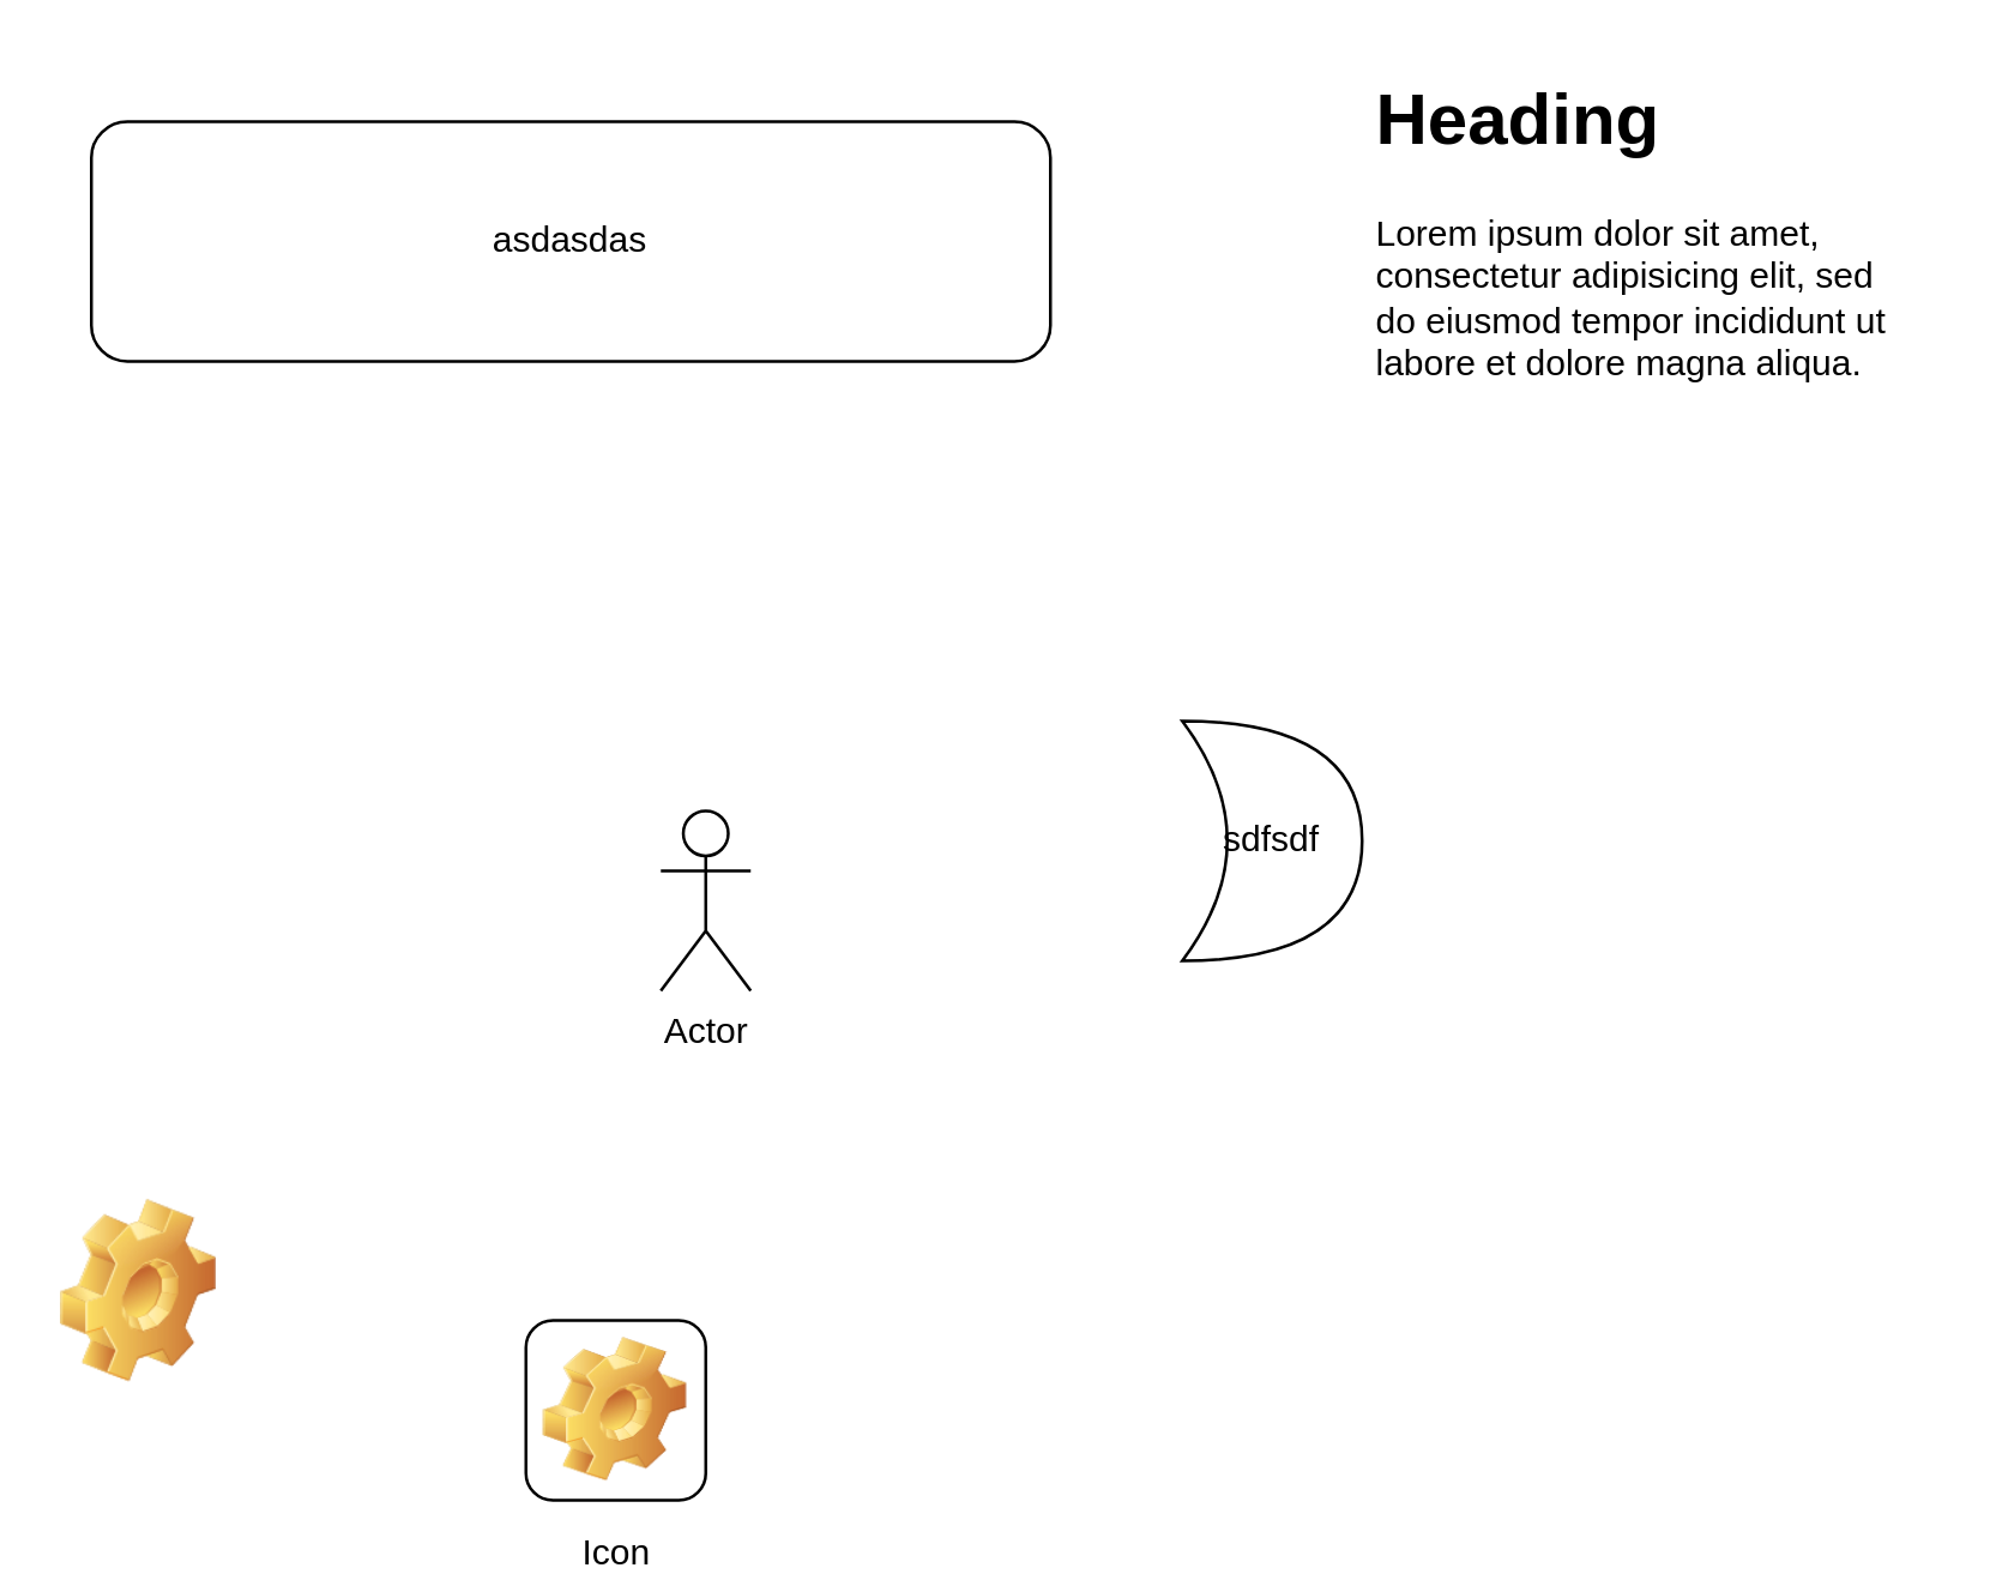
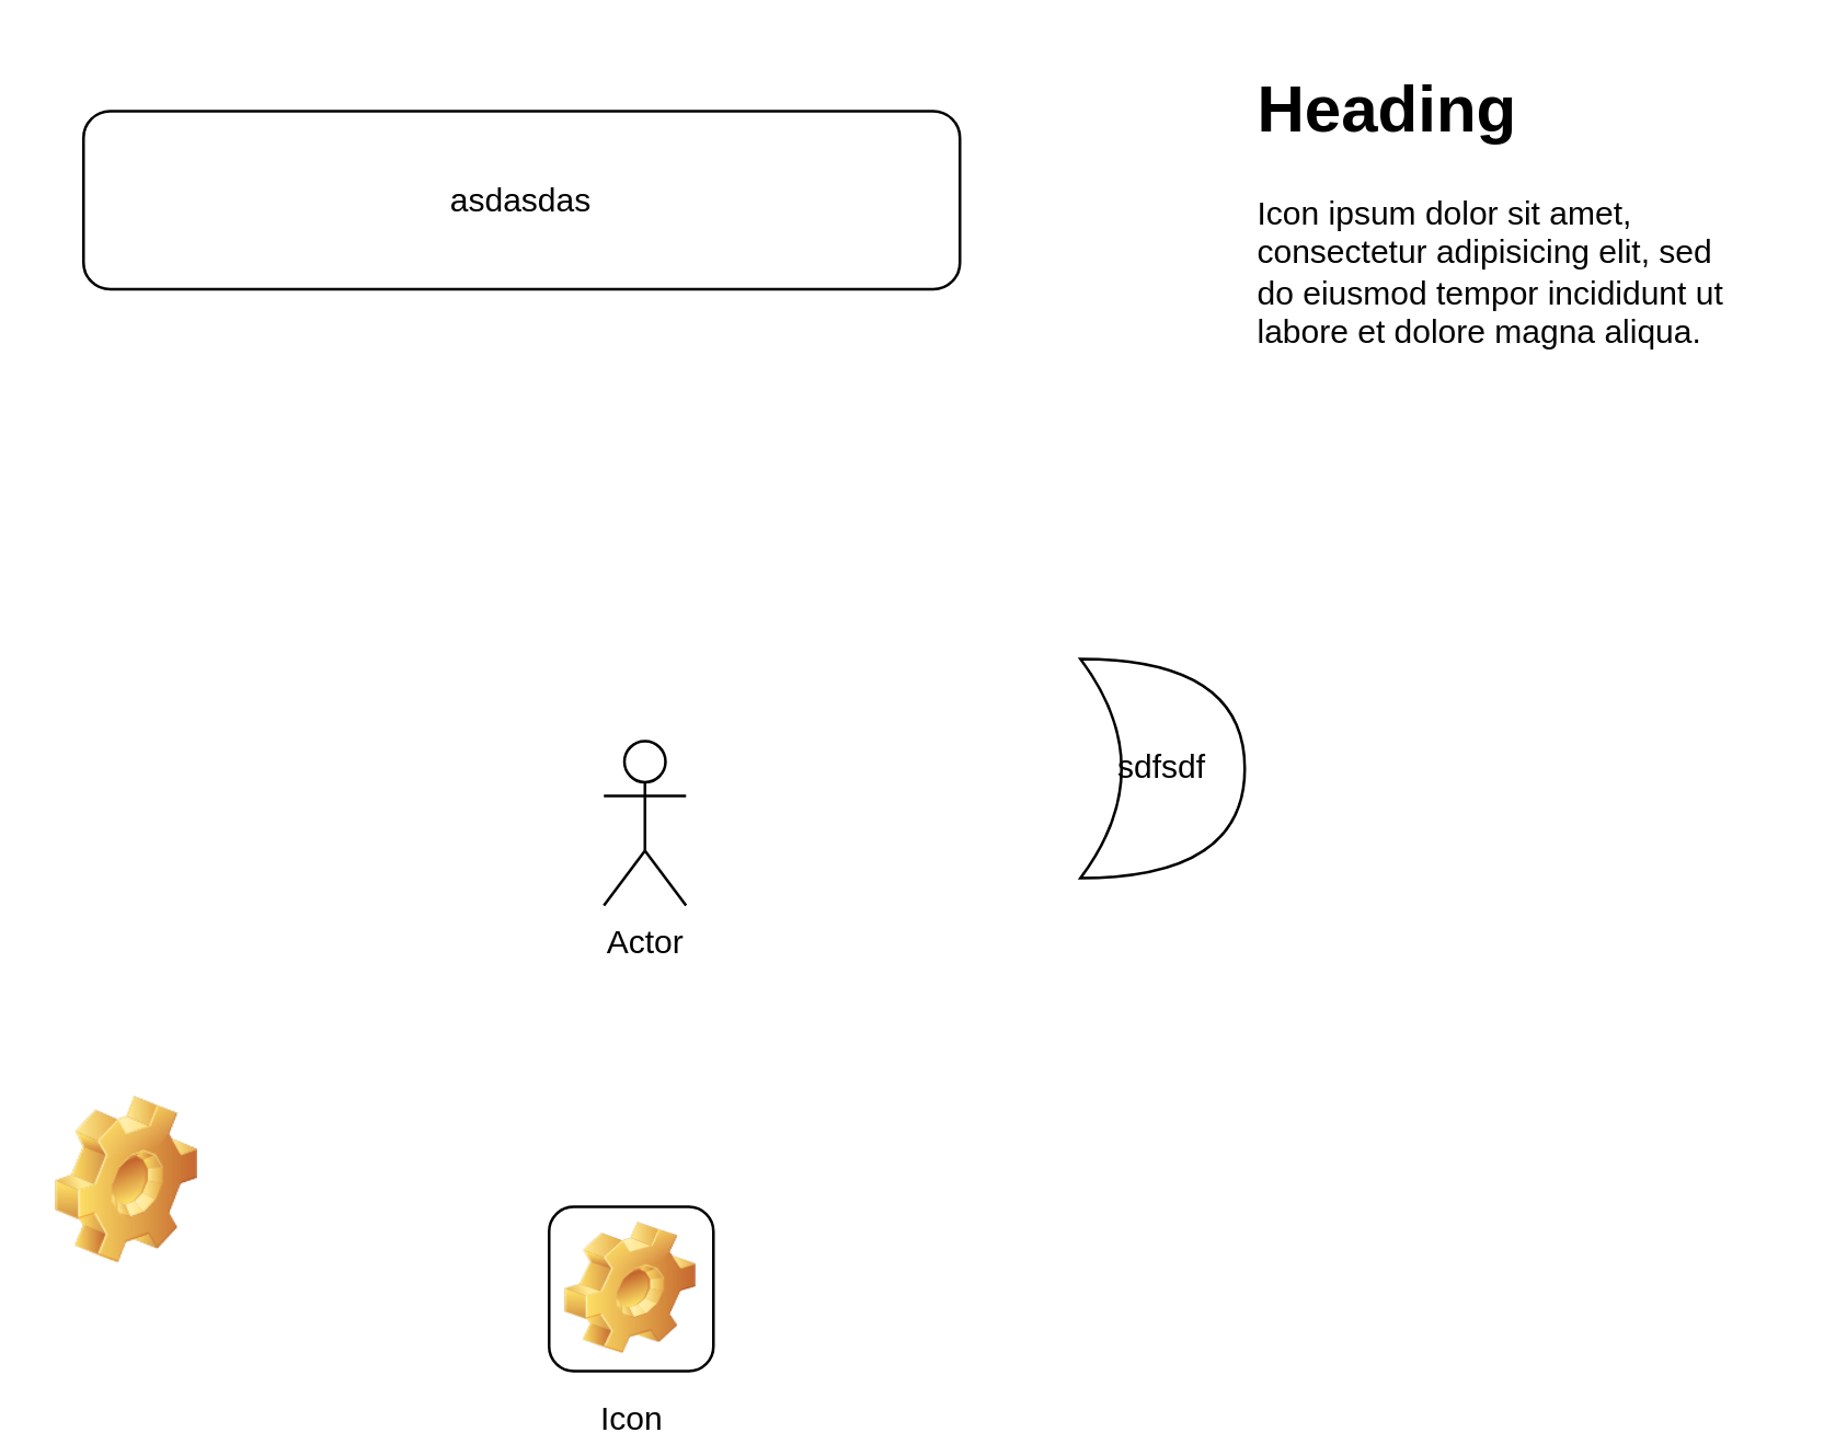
- <mxCell id="5" value="&lt;h1&gt;Heading&lt;/h1&gt;&lt;p&gt;Lorem ipsum dolor sit amet, consectetur adipisicing elit, sed do eiusmod tempor incididunt ut labore et dolore magna aliqua.&lt;/p&gt;" style="text;html=1;strokeColor=none;fillColor=none;spacing=5;spacingTop=-20;whiteSpace=wrap;overflow=hidden;rounded=0;" vertex="1" parent="1"><mxGeometry x="454" y="20" width="190" height="120" as="geometry" /></mxCell>
+ <mxCell id="5" value="&lt;h1&gt;Heading&lt;/h1&gt;&lt;p&gt;Icon ipsum dolor sit amet, consectetur adipisicing elit, sed do eiusmod tempor incididunt ut labore et dolore magna aliqua.&lt;/p&gt;" style="text;html=1;strokeColor=none;fillColor=none;spacing=5;spacingTop=-20;whiteSpace=wrap;overflow=hidden;rounded=0;" vertex="1" parent="1"><mxGeometry x="454" y="20" width="190" height="120" as="geometry" /></mxCell>
- <mxCell id="2" value="asdasdas" style="rounded=1;whiteSpace=wrap;html=1;" vertex="1" parent="1"><mxGeometry x="30" y="40" width="320" height="80" as="geometry" /></mxCell>
+ <mxCell id="2" value="asdasdas" style="rounded=1;whiteSpace=wrap;html=1;" vertex="1" parent="1"><mxGeometry x="30" y="40" width="320" height="65" as="geometry" /></mxCell>
- <mxCell id="6" value="Icon" style="icon;html=1;image=img/clipart/Gear_128x128.png" vertex="1" parent="1"><mxGeometry x="175" y="440" width="60" height="60" as="geometry" /></mxCell>
+ <mxCell id="6" value="Icon" style="icon;html=1;image=img/clipart/Gear_128x128.png" vertex="1" parent="1"><mxGeometry x="200" y="440" width="60" height="60" as="geometry" /></mxCell>
